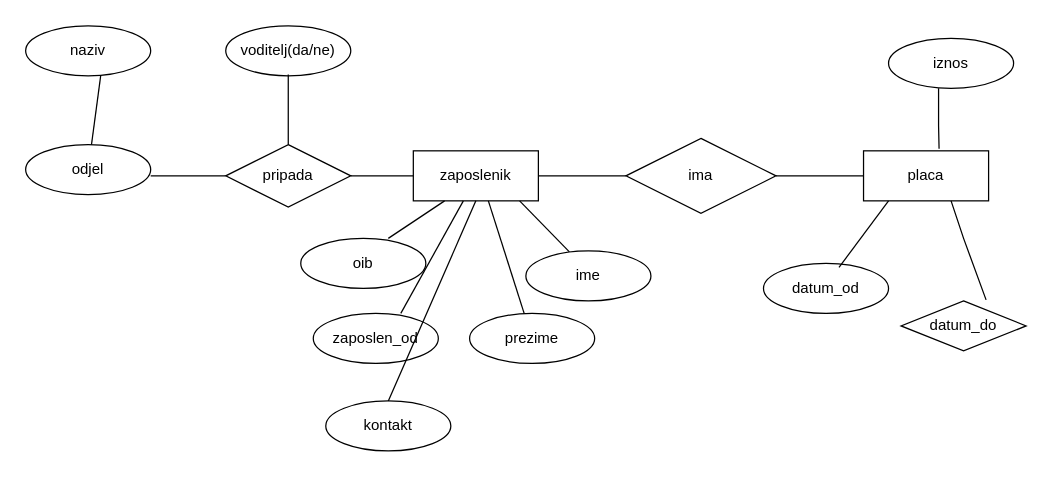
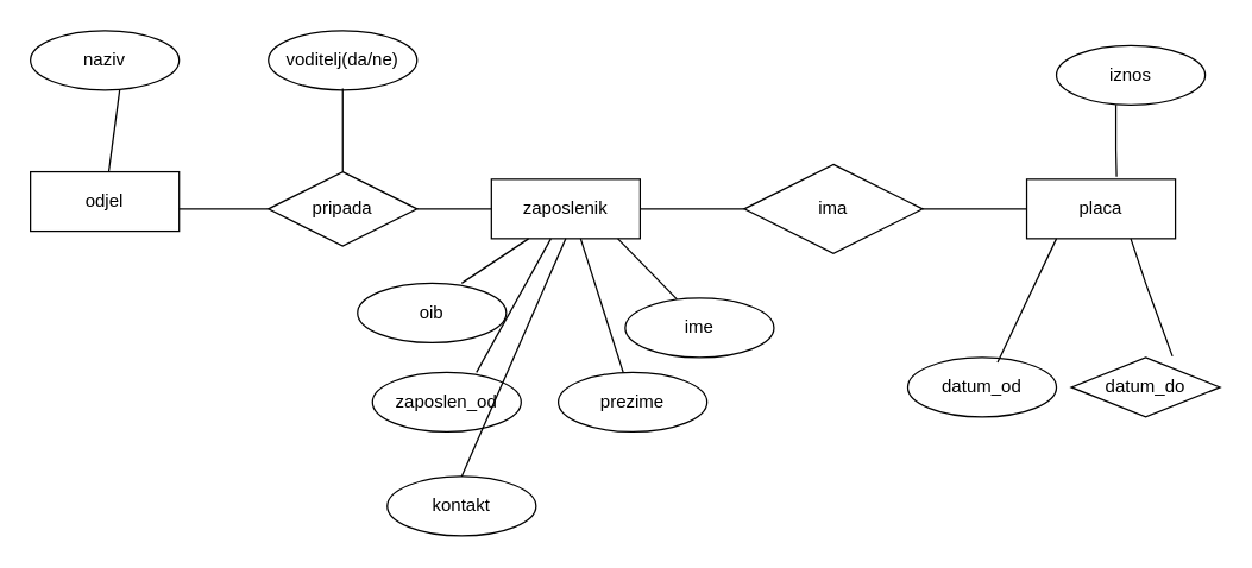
- <mxCell id="4" value="odjel" style="ellipse;whiteSpace=wrap;html=1;align=center;" vertex="1" parent="1"><mxGeometry x="20" y="115" width="100" height="40" as="geometry" /></mxCell>
+ <mxCell id="4" value="odjel" style="whiteSpace=wrap;html=1;align=center;" vertex="1" parent="1"><mxGeometry x="20" y="115" width="100" height="40" as="geometry" /></mxCell>
- <mxCell id="11" value="datum_od" style="ellipse;whiteSpace=wrap;html=1;align=center;" vertex="1" parent="1"><mxGeometry x="610" y="210" width="100" height="40" as="geometry" /></mxCell>
+ <mxCell id="11" value="datum_od" style="ellipse;whiteSpace=wrap;html=1;align=center;" vertex="1" parent="1"><mxGeometry x="610" y="240" width="100" height="40" as="geometry" /></mxCell>
